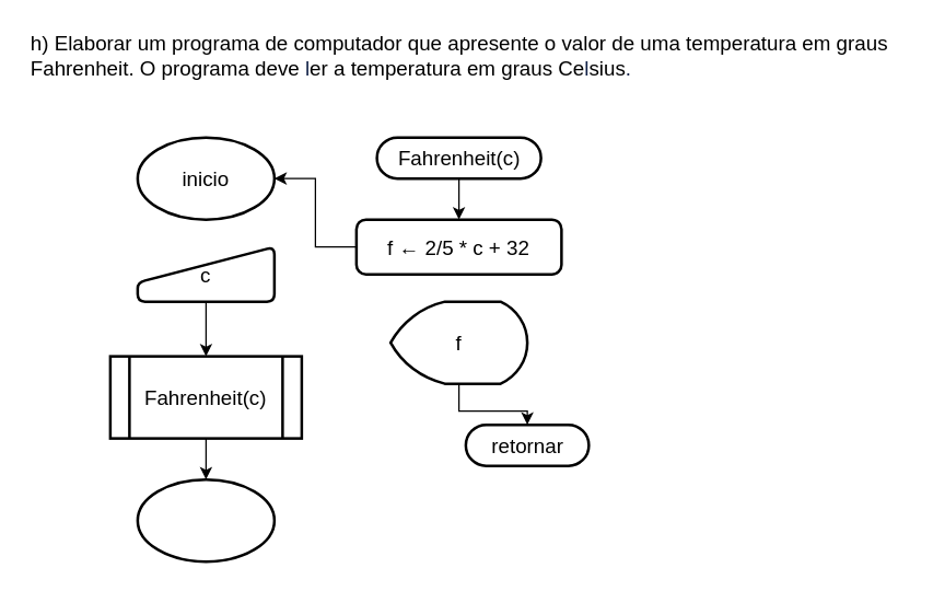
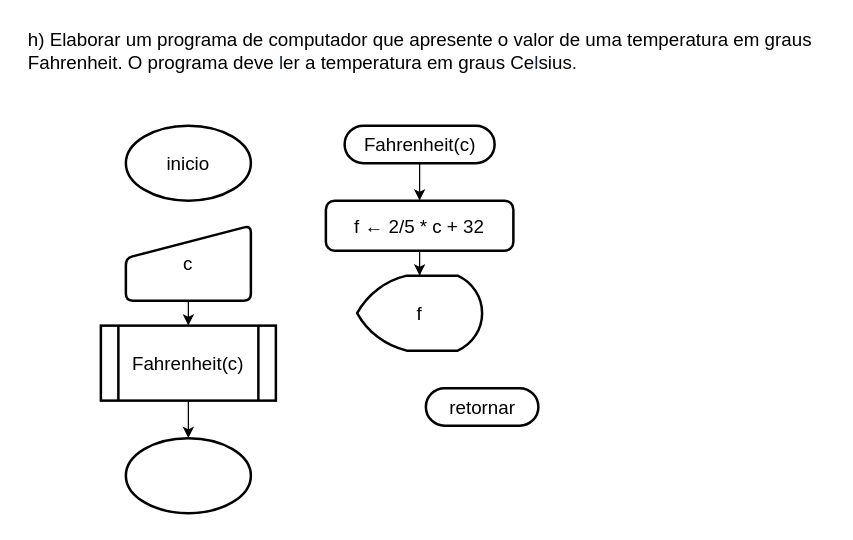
- <mxCell id="6" value="" style="edgeStyle=orthogonalEdgeStyle;rounded=0;orthogonalLoop=1;jettySize=auto;html=1;fontSize=15;" parent="1" source="7" target="13" edge="1"><mxGeometry relative="1" as="geometry" /></mxCell>
+ <mxCell id="6" value="" style="edgeStyle=orthogonalEdgeStyle;rounded=0;orthogonalLoop=1;jettySize=auto;html=1;fontSize=15;" parent="1" source="7" target="9" edge="1"><mxGeometry relative="1" as="geometry" /></mxCell>
- <mxCell id="11" value="c" style="html=1;strokeWidth=2;shape=manualInput;whiteSpace=wrap;rounded=1;size=26;arcSize=11;fontSize=15;" parent="1" vertex="1"><mxGeometry x="100" y="180" width="100" height="40" as="geometry" /></mxCell>
+ <mxCell id="11" value="c" style="html=1;strokeWidth=2;shape=manualInput;whiteSpace=wrap;rounded=1;size=26;arcSize=11;fontSize=15;" parent="1" vertex="1"><mxGeometry x="100" y="180" width="100" height="60" as="geometry" /></mxCell>
- <mxCell id="8" value="" style="edgeStyle=orthogonalEdgeStyle;rounded=0;orthogonalLoop=1;jettySize=auto;html=1;fontSize=15;" parent="1" source="9" target="5" edge="1"><mxGeometry relative="1" as="geometry" /></mxCell>
